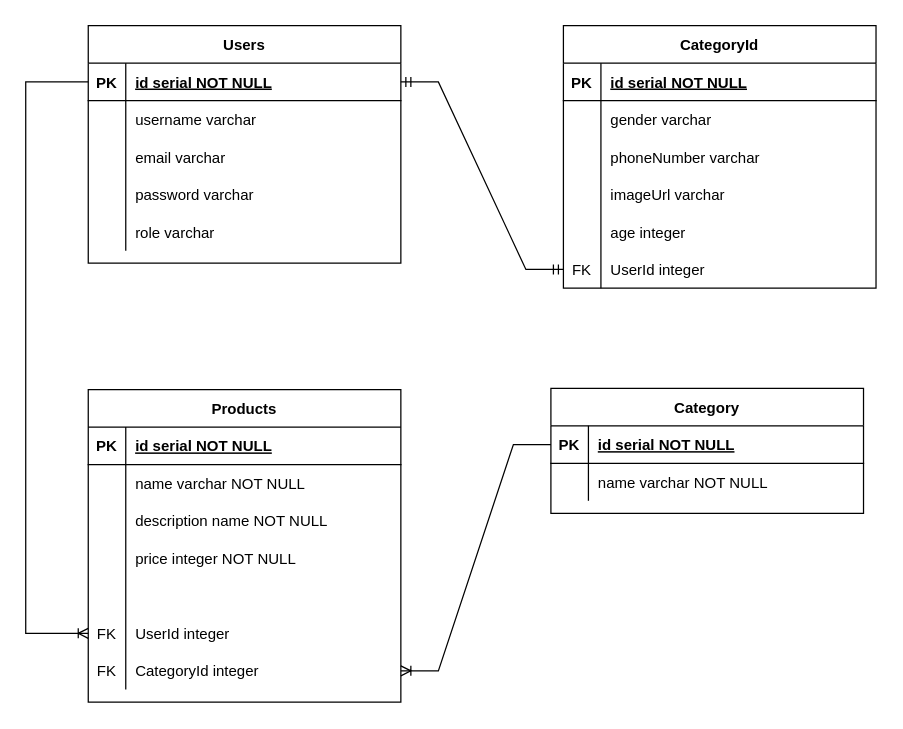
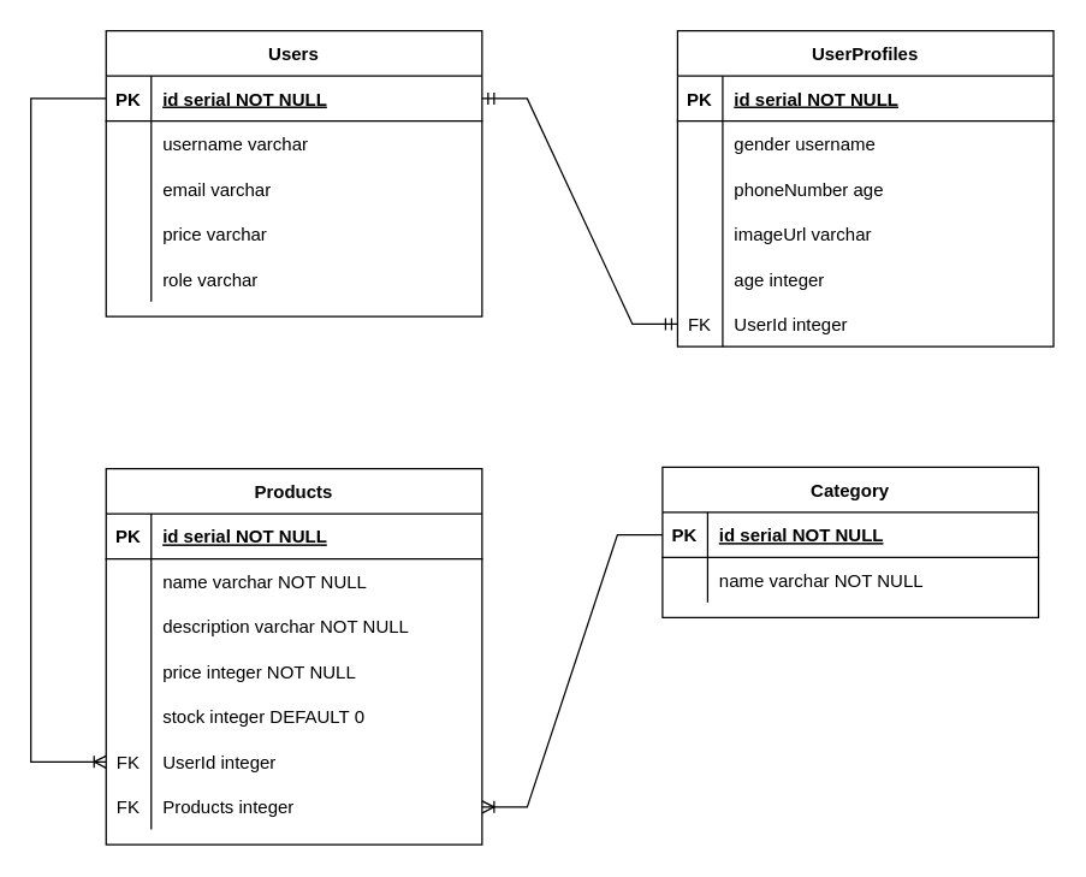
- <mxCell id="18" value="CategoryId" style="shape=table;startSize=30;container=1;collapsible=1;childLayout=tableLayout;fixedRows=1;rowLines=0;fontStyle=1;align=center;resizeLast=1;" parent="1" vertex="1"><mxGeometry x="450" y="20" width="250" height="210" as="geometry" /></mxCell>
+ <mxCell id="18" value="UserProfiles" style="shape=table;startSize=30;container=1;collapsible=1;childLayout=tableLayout;fixedRows=1;rowLines=0;fontStyle=1;align=center;resizeLast=1;" parent="1" vertex="1"><mxGeometry x="450" y="20" width="250" height="210" as="geometry" /></mxCell>
- <mxCell id="24" value="gender varchar" style="shape=partialRectangle;overflow=hidden;connectable=0;fillColor=none;top=0;left=0;bottom=0;right=0;align=left;spacingLeft=6;" parent="22" vertex="1"><mxGeometry x="30" width="220" height="30" as="geometry"><mxRectangle width="220" height="30" as="alternateBounds" /></mxGeometry></mxCell>
+ <mxCell id="24" value="gender username" style="shape=partialRectangle;overflow=hidden;connectable=0;fillColor=none;top=0;left=0;bottom=0;right=0;align=left;spacingLeft=6;" parent="22" vertex="1"><mxGeometry x="30" width="220" height="30" as="geometry"><mxRectangle width="220" height="30" as="alternateBounds" /></mxGeometry></mxCell>
- <mxCell id="27" value="phoneNumber varchar" style="shape=partialRectangle;overflow=hidden;connectable=0;fillColor=none;top=0;left=0;bottom=0;right=0;align=left;spacingLeft=6;" parent="25" vertex="1"><mxGeometry x="30" width="220" height="30" as="geometry"><mxRectangle width="220" height="30" as="alternateBounds" /></mxGeometry></mxCell>
+ <mxCell id="27" value="phoneNumber age" style="shape=partialRectangle;overflow=hidden;connectable=0;fillColor=none;top=0;left=0;bottom=0;right=0;align=left;spacingLeft=6;" parent="25" vertex="1"><mxGeometry x="30" width="220" height="30" as="geometry"><mxRectangle width="220" height="30" as="alternateBounds" /></mxGeometry></mxCell>
- <mxCell id="14" value="password varchar" style="shape=partialRectangle;overflow=hidden;connectable=0;fillColor=none;top=0;left=0;bottom=0;right=0;align=left;spacingLeft=6;" parent="12" vertex="1"><mxGeometry x="30" width="220" height="30" as="geometry"><mxRectangle width="220" height="30" as="alternateBounds" /></mxGeometry></mxCell>
+ <mxCell id="14" value="price varchar" style="shape=partialRectangle;overflow=hidden;connectable=0;fillColor=none;top=0;left=0;bottom=0;right=0;align=left;spacingLeft=6;" parent="12" vertex="1"><mxGeometry x="30" width="220" height="30" as="geometry"><mxRectangle width="220" height="30" as="alternateBounds" /></mxGeometry></mxCell>
- <mxCell id="46" value="description name NOT NULL" style="shape=partialRectangle;overflow=hidden;connectable=0;fillColor=none;top=0;left=0;bottom=0;right=0;align=left;spacingLeft=6;" parent="44" vertex="1"><mxGeometry x="30" width="220" height="30" as="geometry"><mxRectangle width="220" height="30" as="alternateBounds" /></mxGeometry></mxCell>
+ <mxCell id="46" value="description varchar NOT NULL" style="shape=partialRectangle;overflow=hidden;connectable=0;fillColor=none;top=0;left=0;bottom=0;right=0;align=left;spacingLeft=6;" parent="44" vertex="1"><mxGeometry x="30" width="220" height="30" as="geometry"><mxRectangle width="220" height="30" as="alternateBounds" /></mxGeometry></mxCell>
+ <mxCell id="52" value="stock integer DEFAULT 0" style="shape=partialRectangle;overflow=hidden;connectable=0;fillColor=none;top=0;left=0;bottom=0;right=0;align=left;spacingLeft=6;" parent="50" vertex="1"><mxGeometry x="30" width="220" height="30" as="geometry"><mxRectangle width="220" height="30" as="alternateBounds" /></mxGeometry></mxCell>
- <mxCell id="58" value="CategoryId integer" style="shape=partialRectangle;overflow=hidden;connectable=0;fillColor=none;top=0;left=0;bottom=0;right=0;align=left;spacingLeft=6;" parent="56" vertex="1"><mxGeometry x="30" width="220" height="30" as="geometry"><mxRectangle width="220" height="30" as="alternateBounds" /></mxGeometry></mxCell>
+ <mxCell id="58" value="Products integer" style="shape=partialRectangle;overflow=hidden;connectable=0;fillColor=none;top=0;left=0;bottom=0;right=0;align=left;spacingLeft=6;" parent="56" vertex="1"><mxGeometry x="30" width="220" height="30" as="geometry"><mxRectangle width="220" height="30" as="alternateBounds" /></mxGeometry></mxCell>
